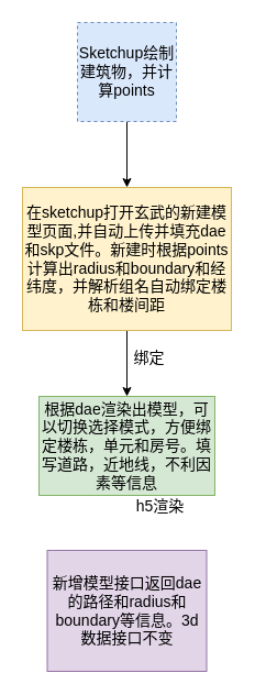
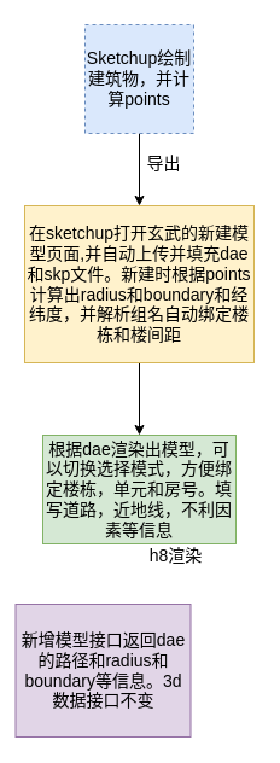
+ <mxCell id="6" value="导出" style="text;html=1;align=center;verticalAlign=middle;resizable=0;points=[];autosize=1;strokeColor=none;fillColor=none;fontSize=14;" vertex="1" parent="1"><mxGeometry x="110" y="120" width="50" height="30" as="geometry" /></mxCell>
- <mxCell id="8" value="绑定" style="text;html=1;align=center;verticalAlign=middle;resizable=0;points=[];autosize=1;strokeColor=none;fillColor=none;fontSize=14;" vertex="1" parent="1"><mxGeometry x="110" y="310" width="50" height="30" as="geometry" /></mxCell>
- <mxCell id="10" value="h5渲染" style="text;html=1;align=center;verticalAlign=middle;resizable=0;points=[];autosize=1;strokeColor=none;fillColor=none;fontSize=14;" vertex="1" parent="1"><mxGeometry x="110" y="445" width="70" height="30" as="geometry" /></mxCell>
+ <mxCell id="10" value="h8渲染" style="text;html=1;align=center;verticalAlign=middle;resizable=0;points=[];autosize=1;strokeColor=none;fillColor=none;fontSize=14;" vertex="1" parent="1"><mxGeometry x="110" y="445" width="70" height="30" as="geometry" /></mxCell>
- <mxCell id="9" value="&lt;font style=&quot;font-size: 14px;&quot;&gt;新增模型接口返回dae的路径和radius和boundary等信息。3d数据接口不变&lt;/font&gt;" style="whiteSpace=wrap;html=1;fillColor=#e1d5e7;strokeColor=#9673a6;rounded=0;" vertex="1" parent="1"><mxGeometry x="42.5" y="500" width="145" height="110" as="geometry" /></mxCell>
+ <mxCell id="9" value="&lt;font style=&quot;font-size: 14px;&quot;&gt;新增模型接口返回dae的路径和radius和boundary等信息。3d数据接口不变&lt;/font&gt;" style="whiteSpace=wrap;html=1;fillColor=#e1d5e7;strokeColor=#9673a6;rounded=0;" vertex="1" parent="1"><mxGeometry x="12.5" y="500" width="145" height="110" as="geometry" /></mxCell>
